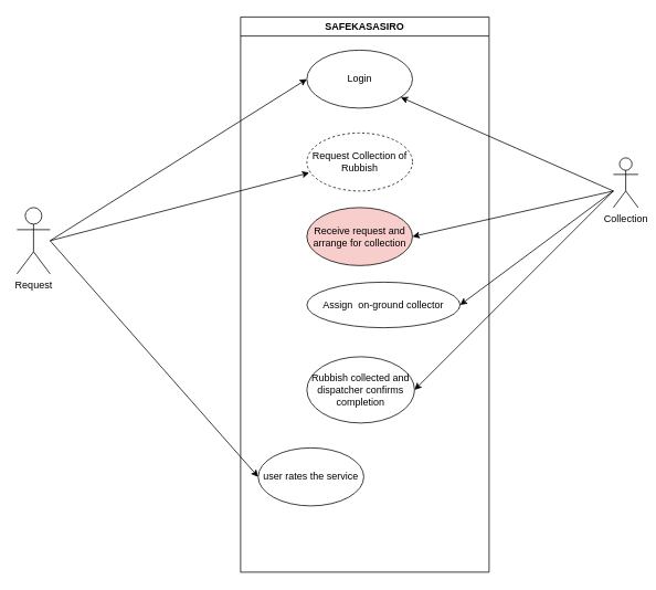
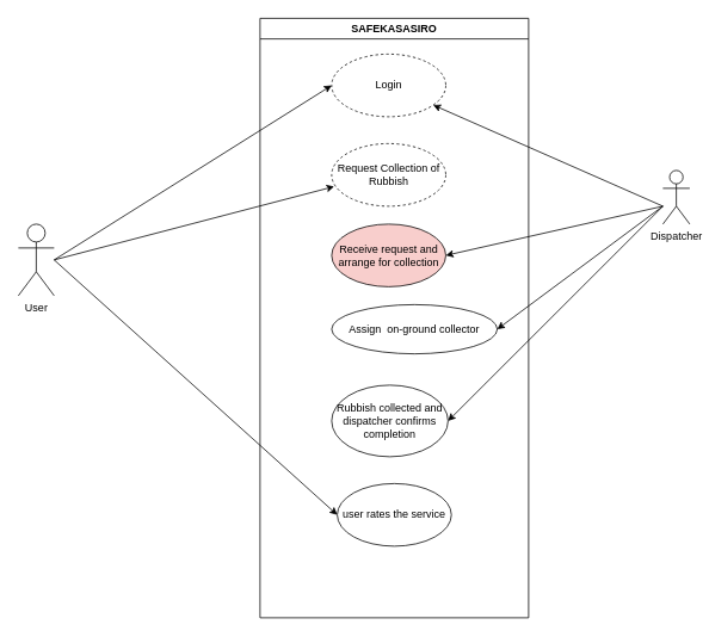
- <mxCell id="3" value="Login" style="ellipse;whiteSpace=wrap;html=1;" vertex="1" parent="2"><mxGeometry x="80" y="40" width="127.5" height="70" as="geometry" /></mxCell>
+ <mxCell id="3" value="Login" style="ellipse;whiteSpace=wrap;html=1;dashed=1;" vertex="1" parent="2"><mxGeometry x="80" y="40" width="127.5" height="70" as="geometry" /></mxCell>
- <mxCell id="10" value="Collection" style="shape=umlActor;verticalLabelPosition=bottom;verticalAlign=top;html=1;outlineConnect=0;" vertex="1" parent="1"><mxGeometry x="740" y="190" width="30" height="60" as="geometry" /></mxCell>
+ <mxCell id="10" value="Dispatcher" style="shape=umlActor;verticalLabelPosition=bottom;verticalAlign=top;html=1;outlineConnect=0;" vertex="1" parent="1"><mxGeometry x="740" y="190" width="30" height="60" as="geometry" /></mxCell>
- <mxCell id="9" value="Request" style="shape=umlActor;verticalLabelPosition=bottom;verticalAlign=top;html=1;outlineConnect=0;" vertex="1" parent="1"><mxGeometry x="20" y="250" width="40" height="80" as="geometry" /></mxCell>
+ <mxCell id="9" value="User" style="shape=umlActor;verticalLabelPosition=bottom;verticalAlign=top;html=1;outlineConnect=0;" vertex="1" parent="1"><mxGeometry x="20" y="250" width="40" height="80" as="geometry" /></mxCell>
- <mxCell id="7" value="user rates the service" style="ellipse;whiteSpace=wrap;html=1;" vertex="1" parent="2"><mxGeometry x="21.25" y="520" width="127.5" height="70" as="geometry" /></mxCell>
+ <mxCell id="7" value="user rates the service" style="ellipse;whiteSpace=wrap;html=1;" vertex="1" parent="2"><mxGeometry x="86.25" y="520" width="127.5" height="70" as="geometry" /></mxCell>
